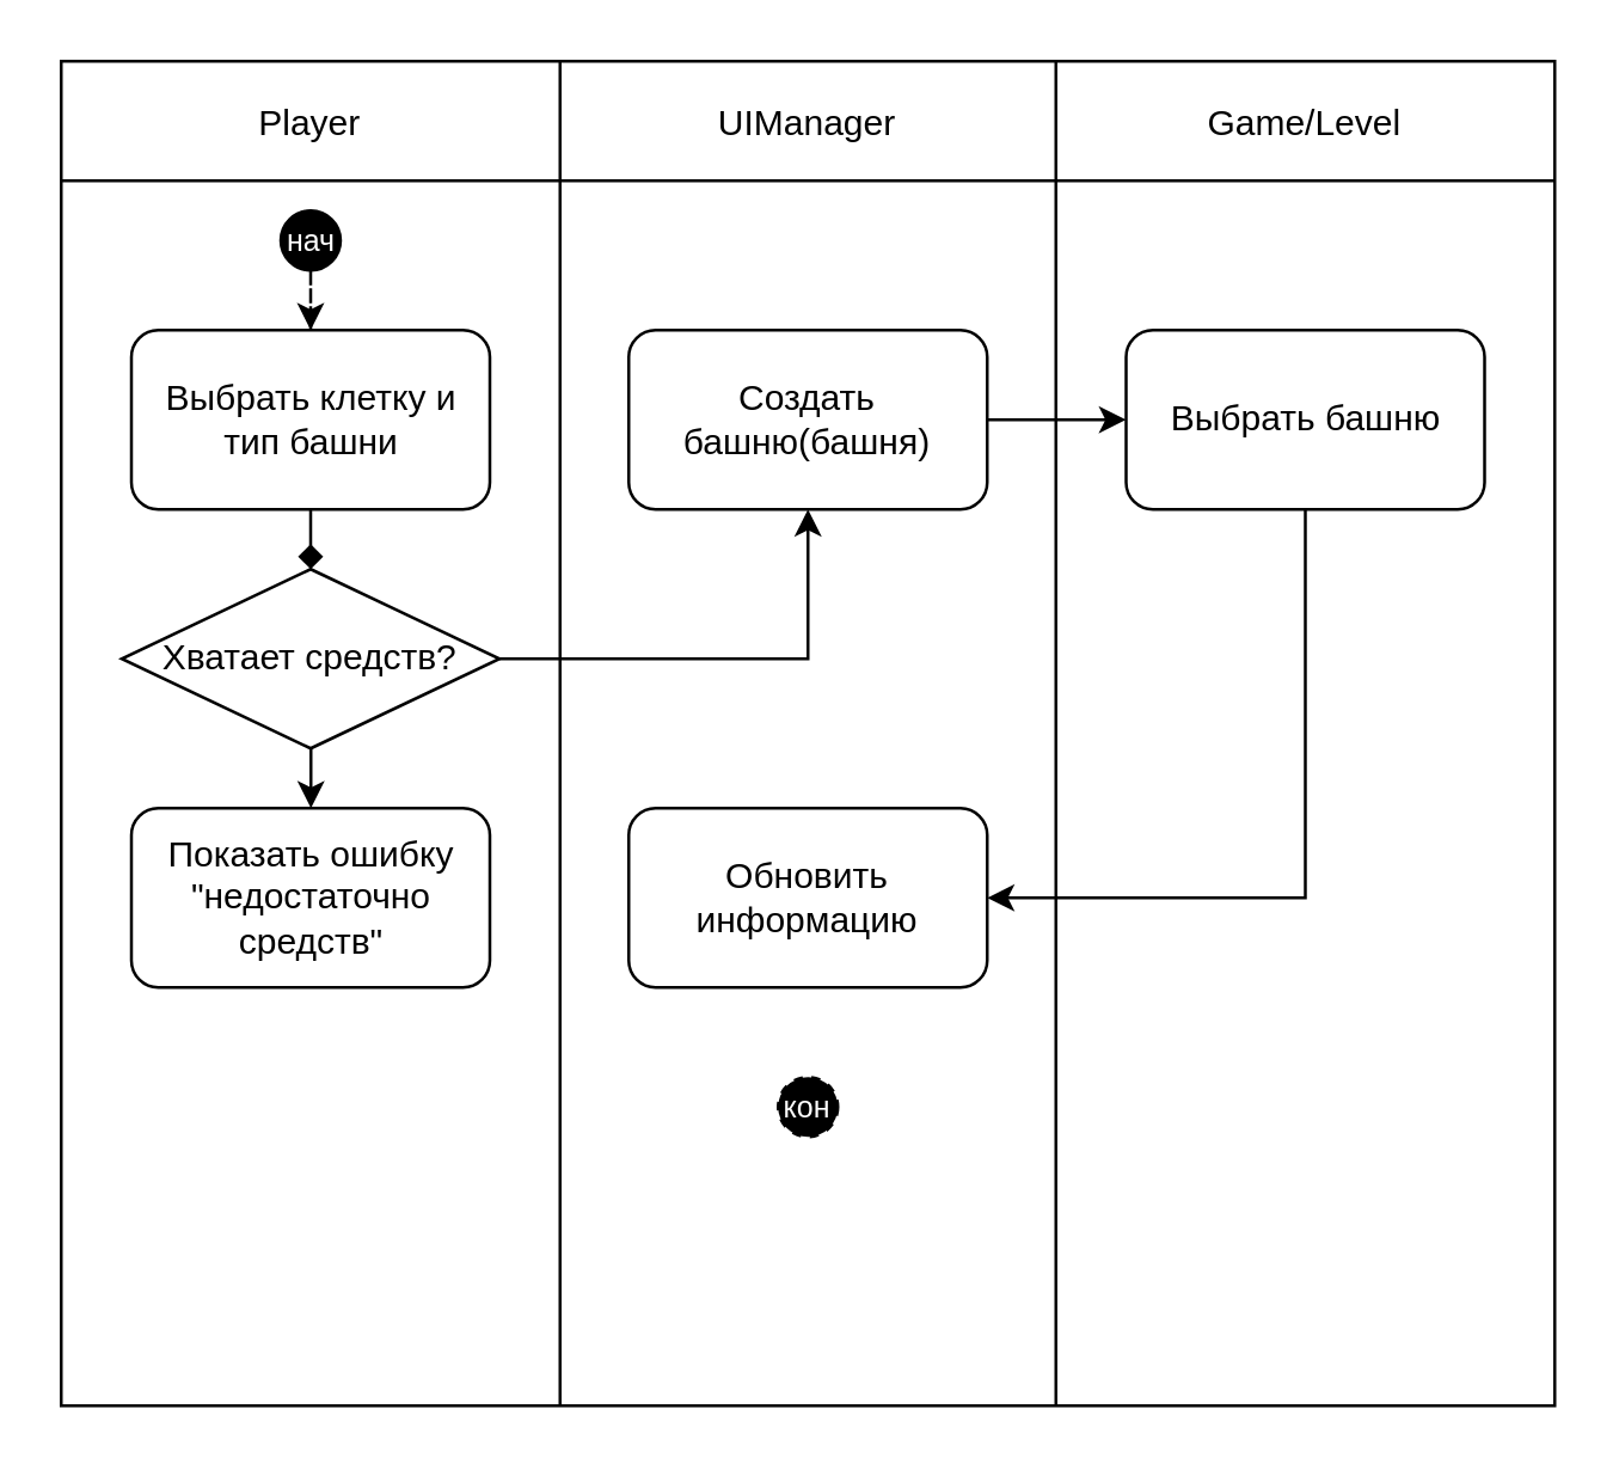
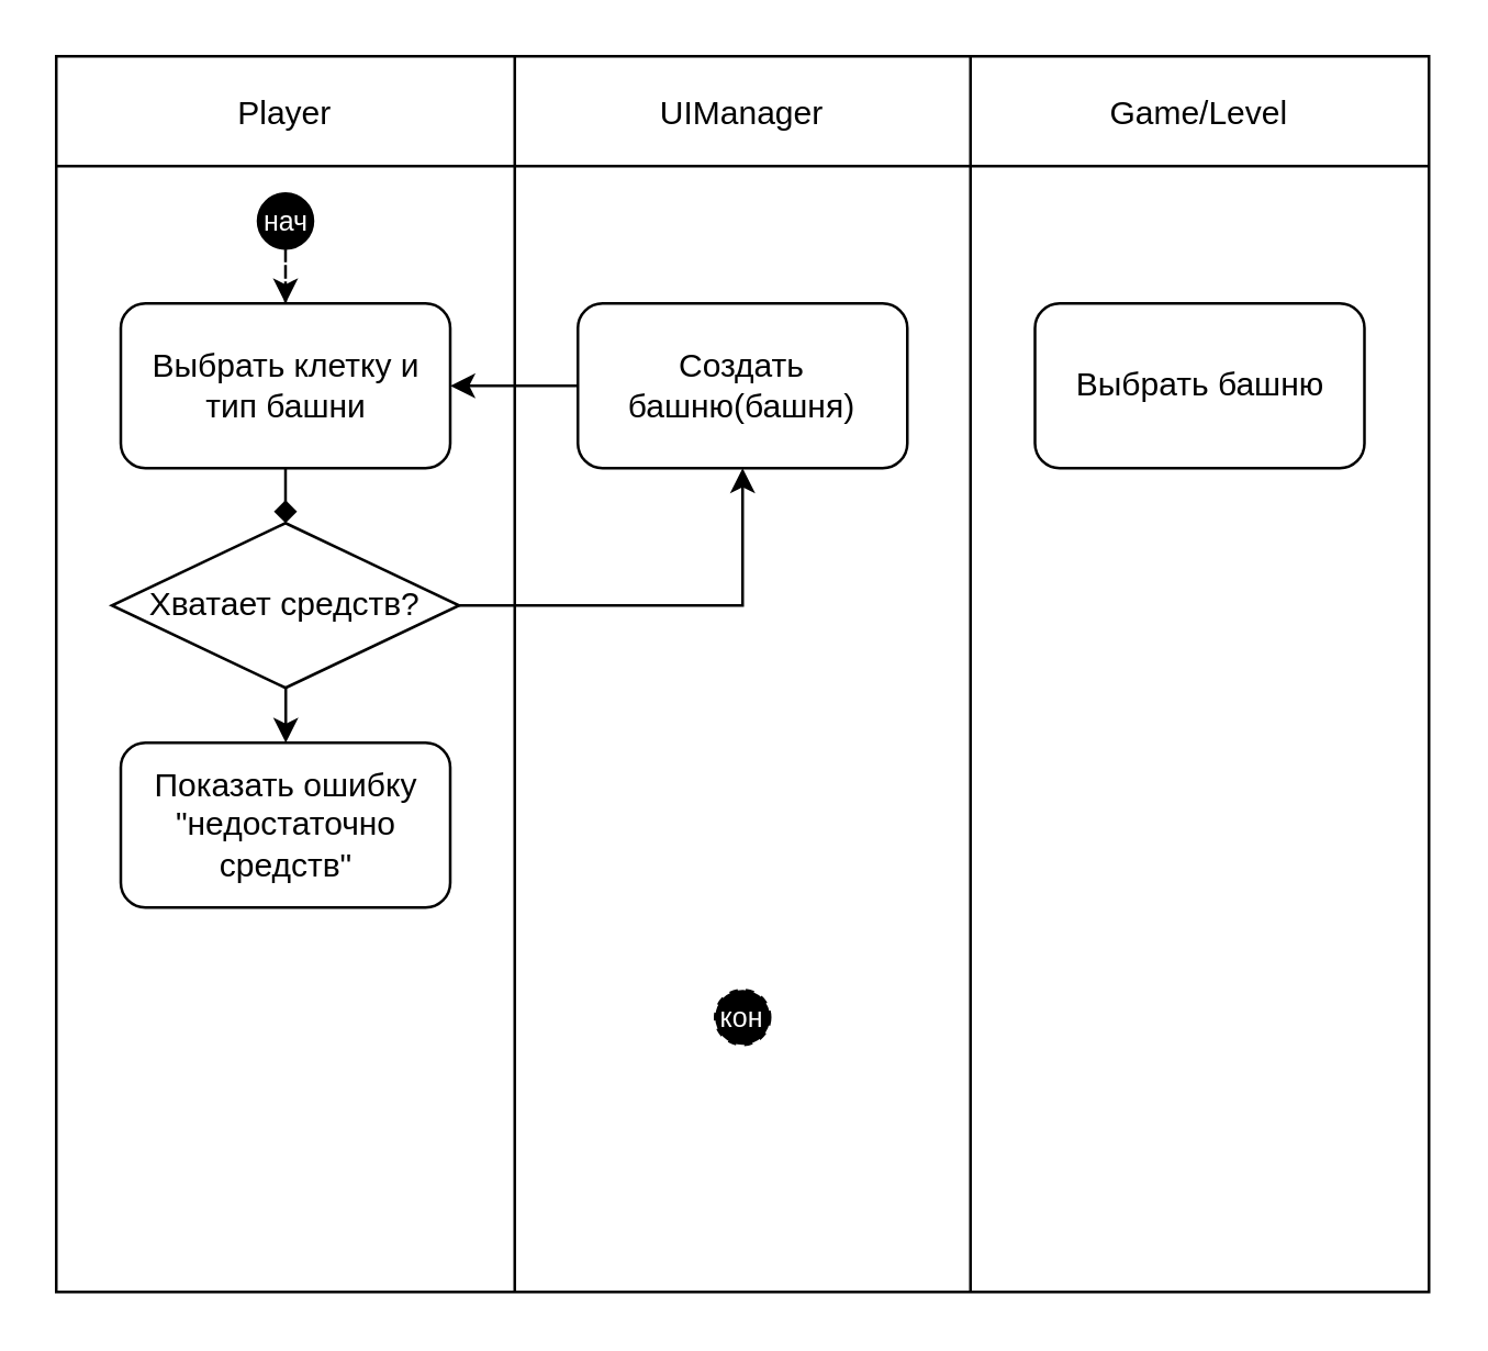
- <mxCell id="19" value="" style="edgeStyle=orthogonalEdgeStyle;rounded=0;orthogonalLoop=1;jettySize=auto;html=1;" edge="1" parent="3" source="13" target="17"><mxGeometry relative="1" as="geometry" /></mxCell>
+ <mxCell id="19" value="" style="edgeStyle=orthogonalEdgeStyle;rounded=0;orthogonalLoop=1;jettySize=auto;html=1;" edge="1" parent="3" source="13" target="8"><mxGeometry relative="1" as="geometry" /></mxCell>
- <mxCell id="20" value="" style="edgeStyle=orthogonalEdgeStyle;rounded=0;orthogonalLoop=1;jettySize=auto;html=1;" edge="1" parent="3" source="17" target="14"><mxGeometry relative="1" as="geometry"><Array as="points"><mxPoint x="417" y="280" /></Array></mxGeometry></mxCell>
- <mxCell id="14" value="Обновить информацию" style="whiteSpace=wrap;html=1;rounded=1;" vertex="1" parent="12"><mxGeometry x="23" y="250" width="120" height="60" as="geometry" /></mxCell>
